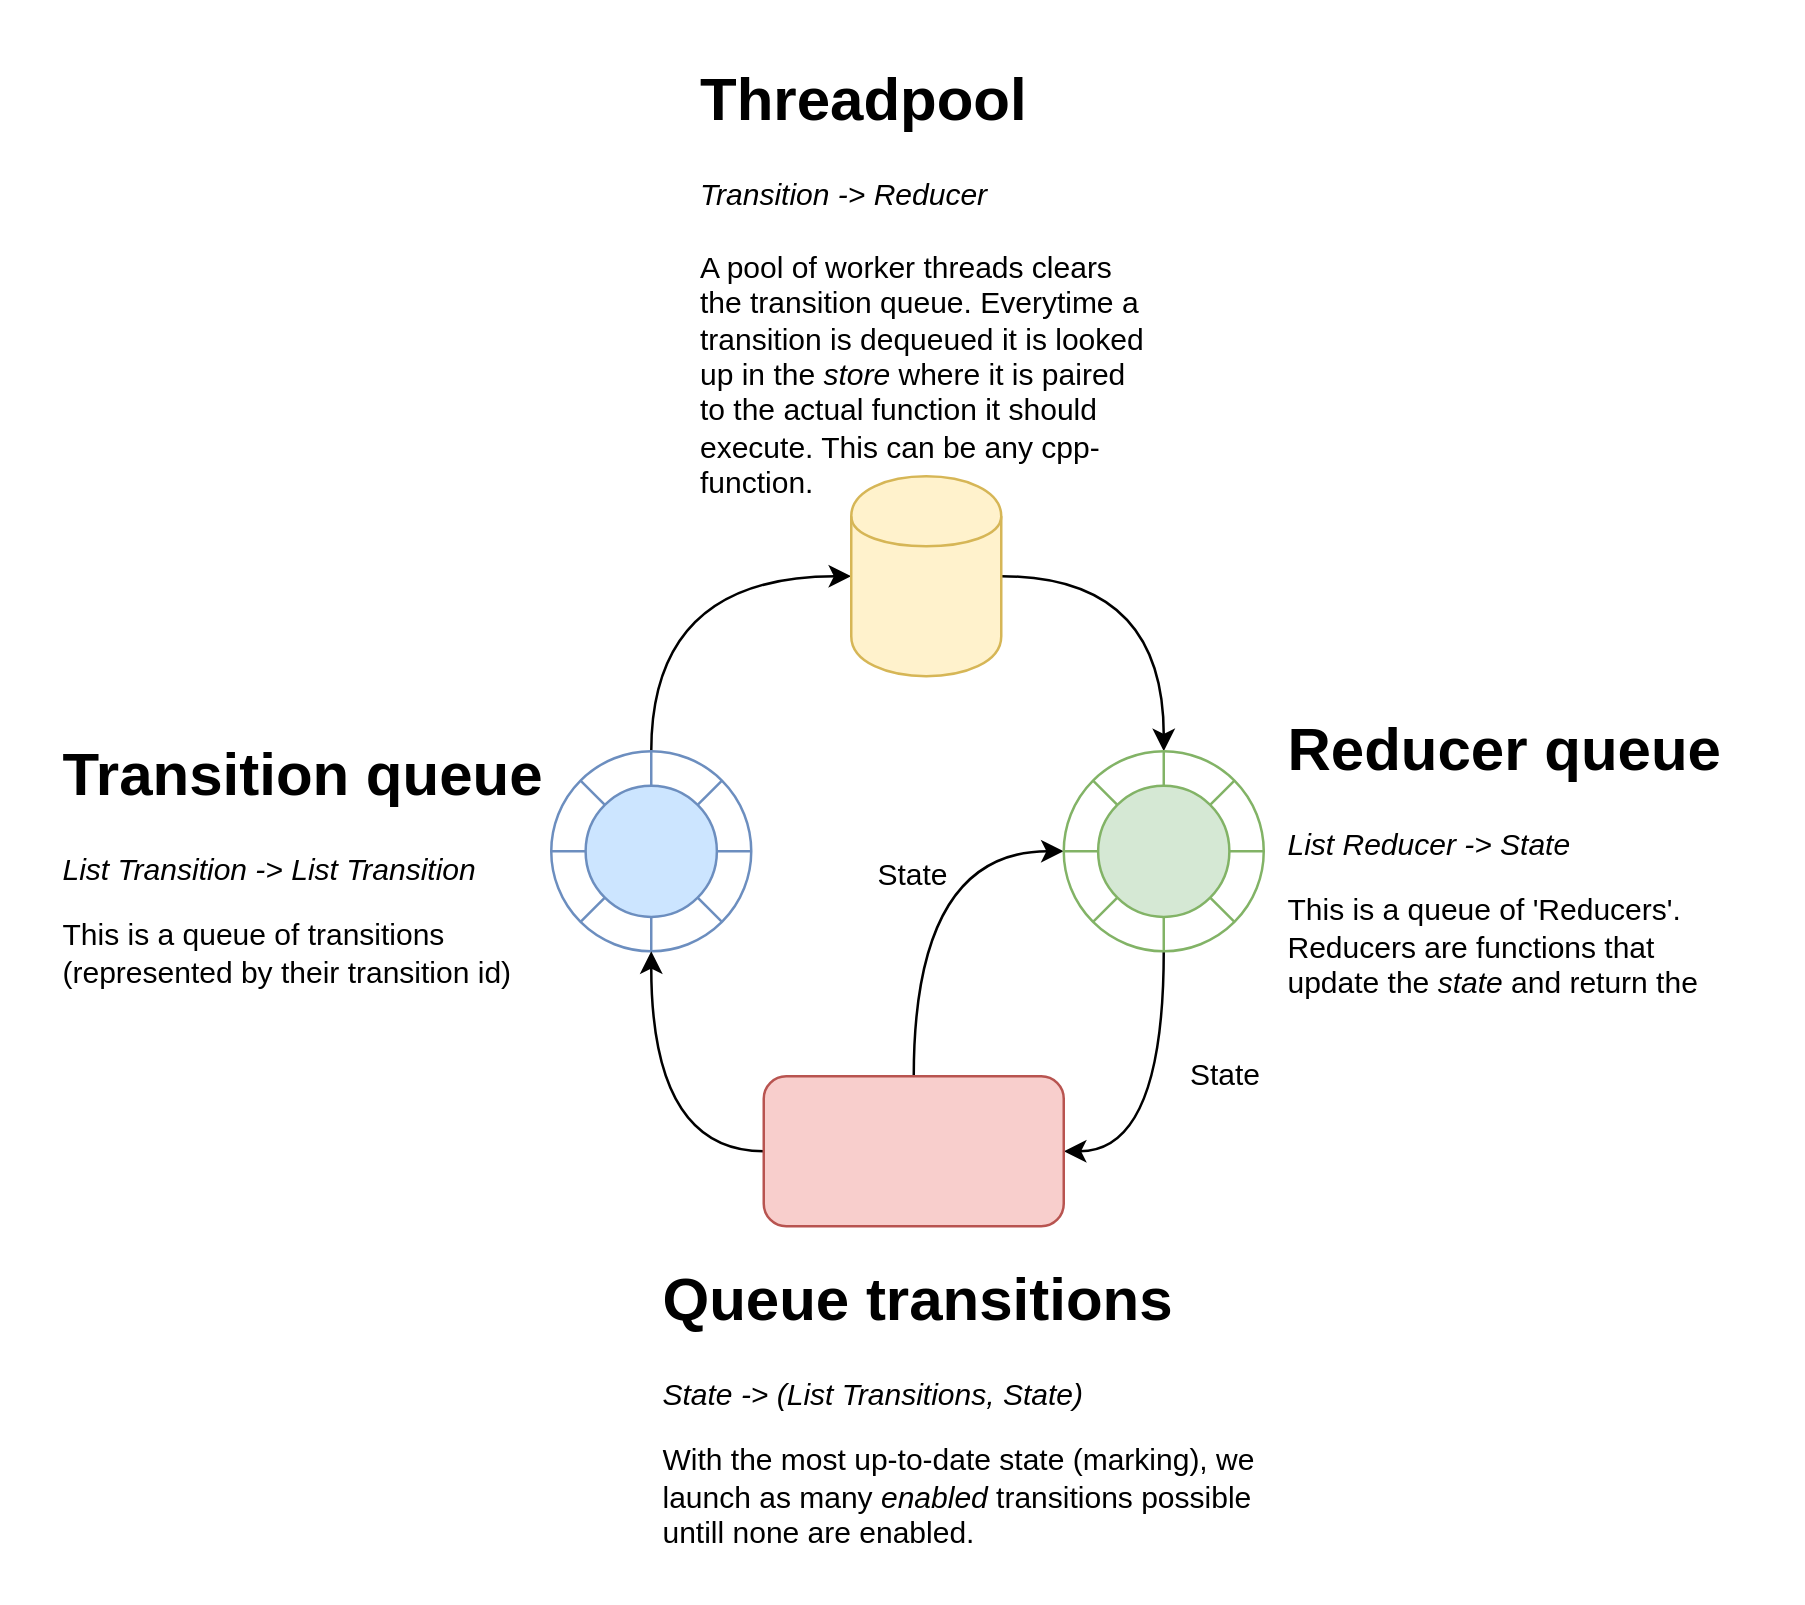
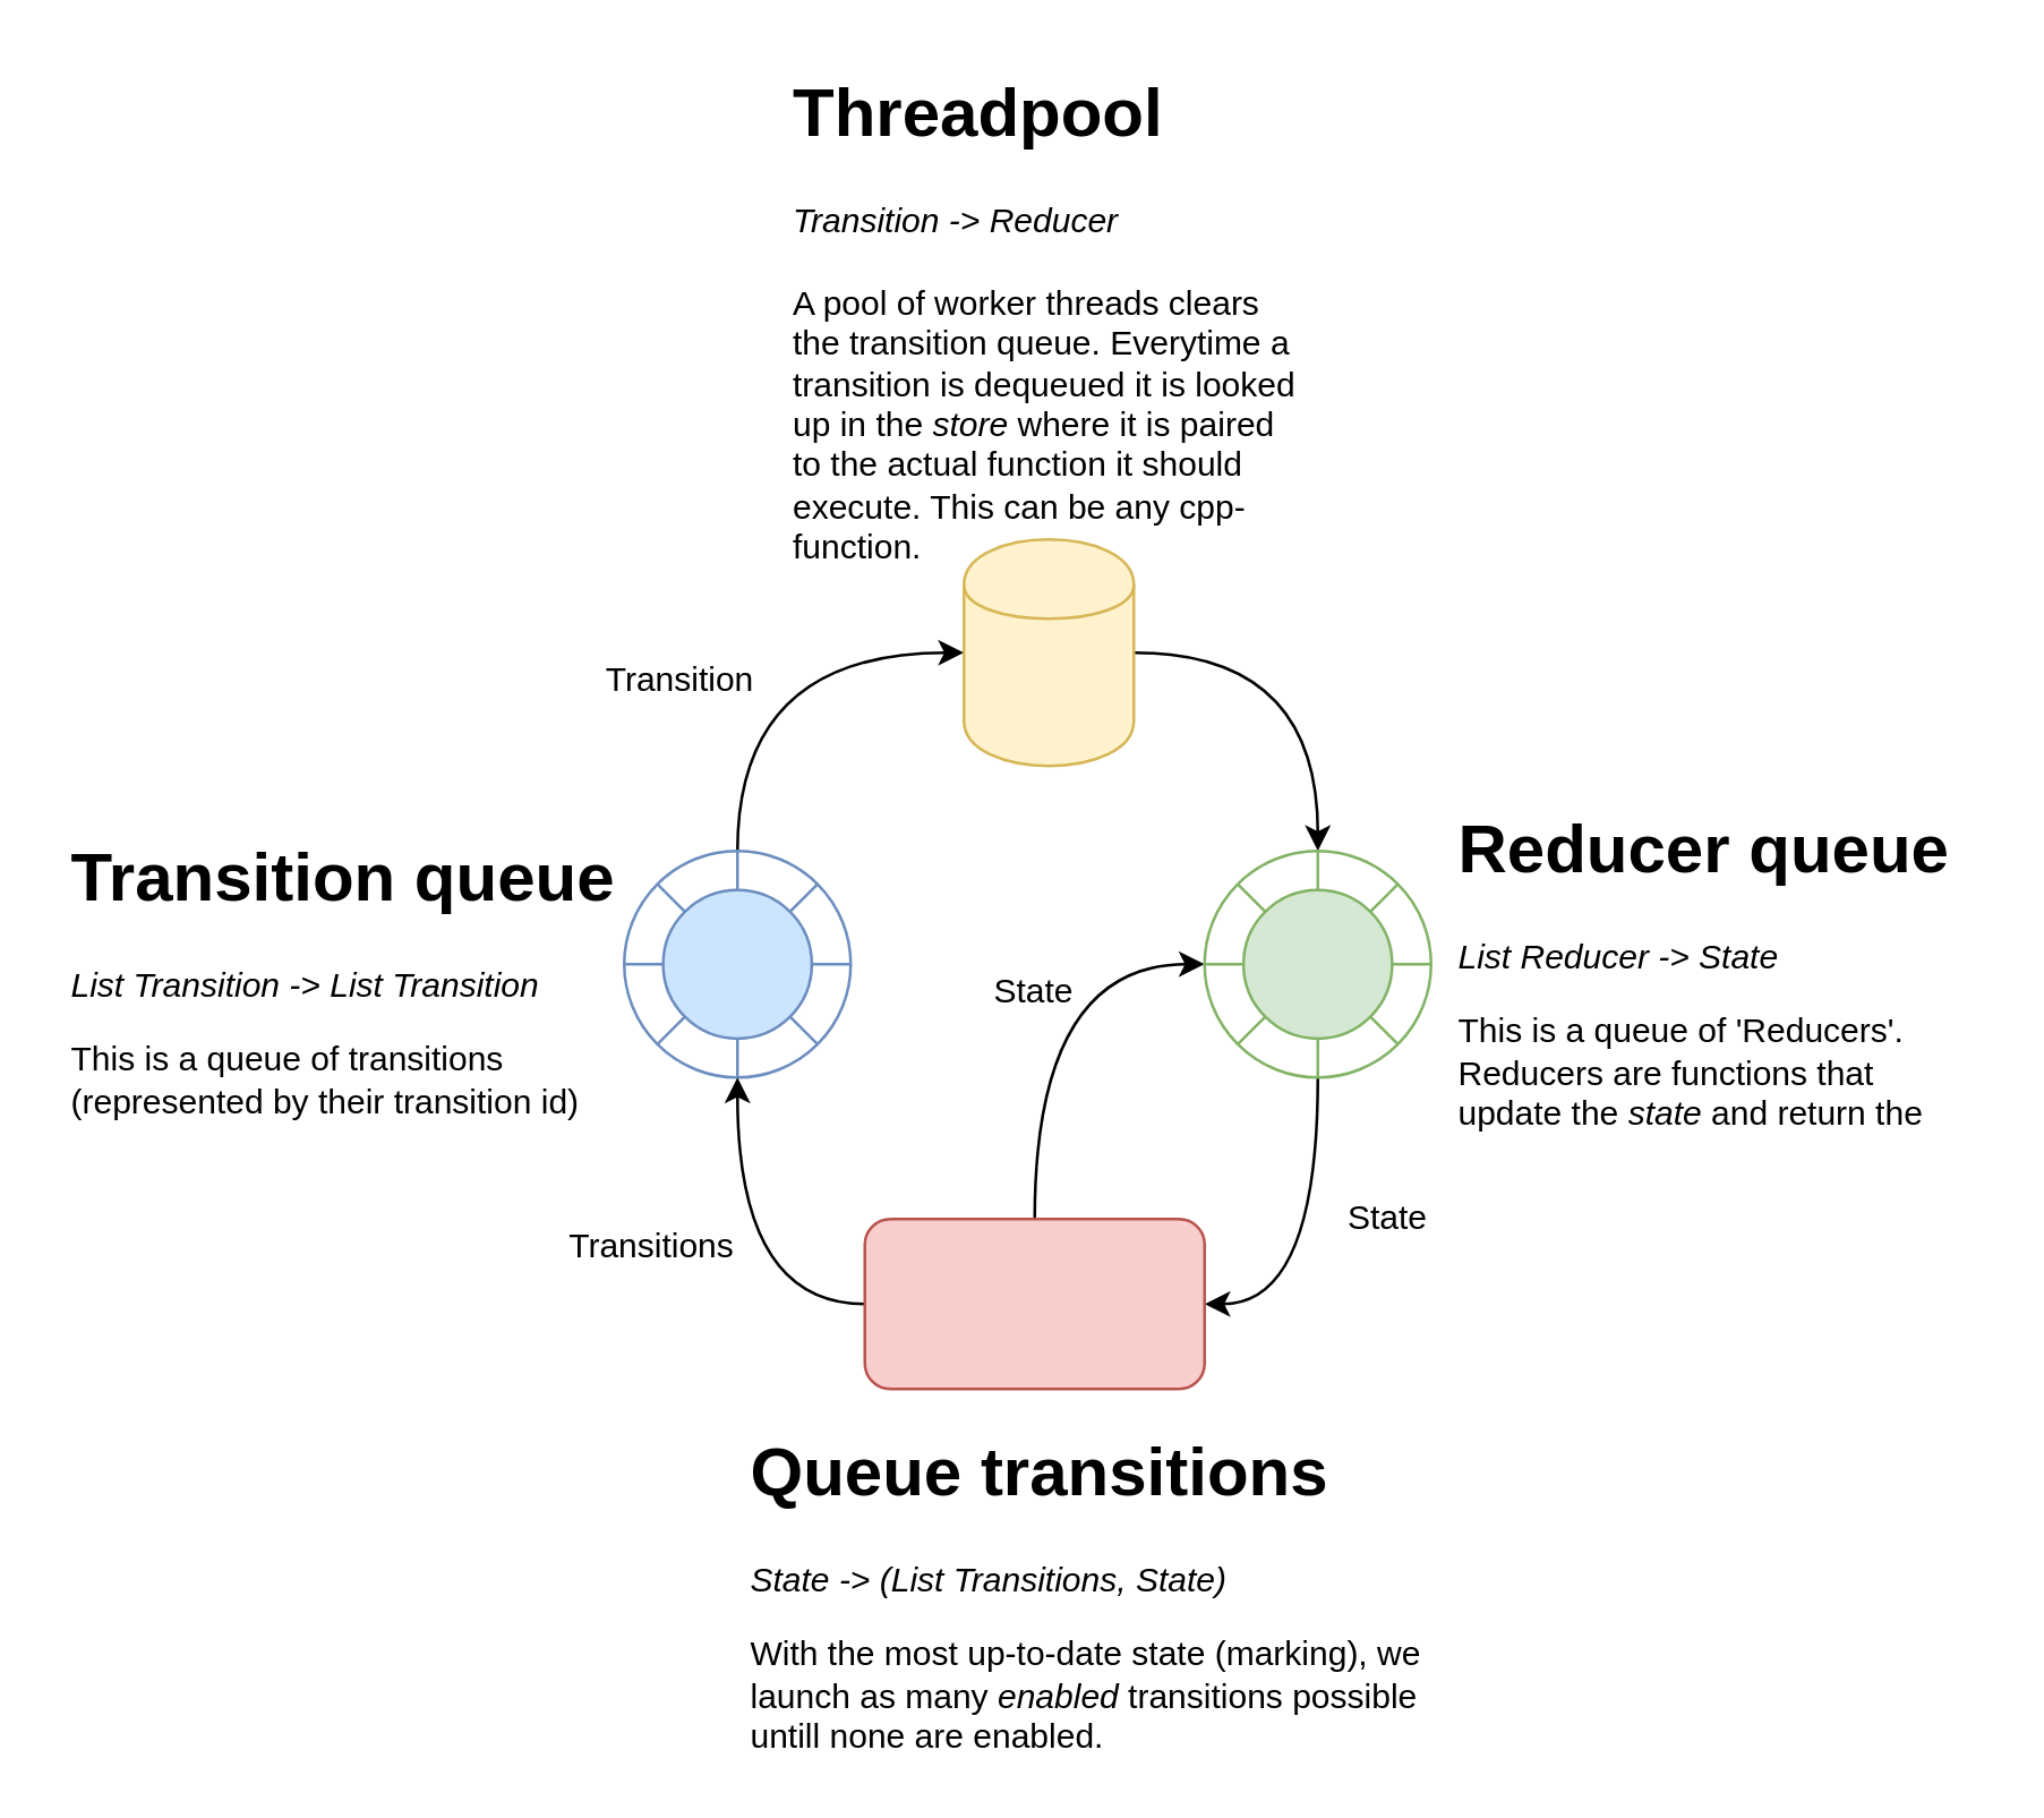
+ <mxCell id="15" value="Transition" style="text;html=1;strokeColor=none;fillColor=none;align=center;verticalAlign=middle;whiteSpace=wrap;rounded=0;" parent="1" vertex="1"><mxGeometry x="220" y="230" width="40" height="20" as="geometry" /></mxCell>
+ <mxCell id="14" value="Transitions" style="text;html=1;strokeColor=none;fillColor=none;align=center;verticalAlign=middle;whiteSpace=wrap;rounded=0;" parent="1" vertex="1"><mxGeometry x="210" y="430" width="40" height="20" as="geometry" /></mxCell>
